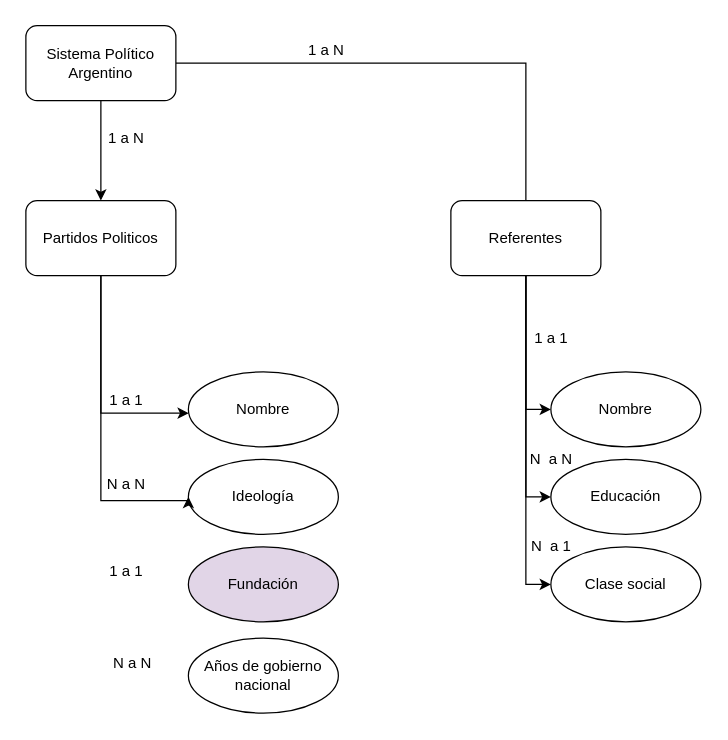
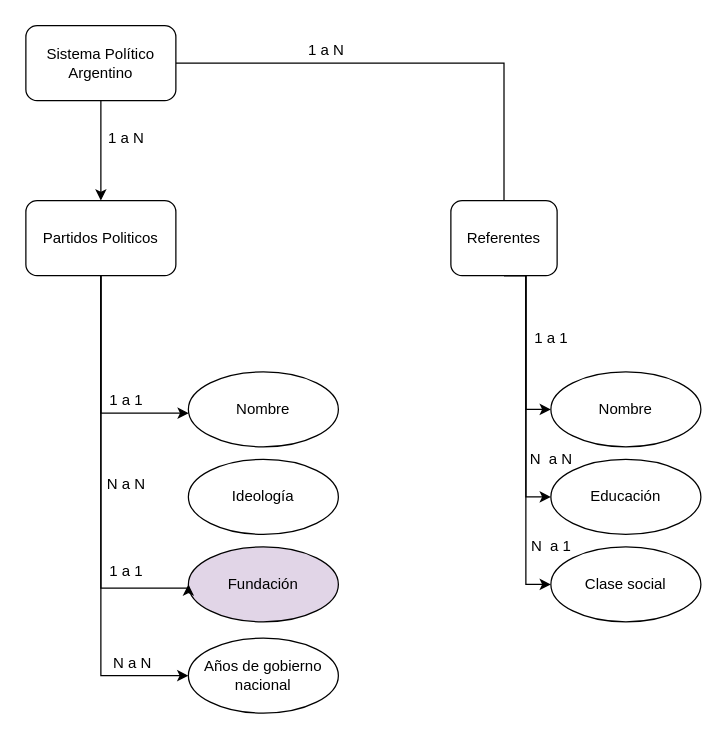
- <mxCell id="8" value="Referentes" style="whiteSpace=wrap;html=1;rounded=1;" vertex="1" parent="1"><mxGeometry x="360" y="160" width="120" height="60" as="geometry" /></mxCell>
+ <mxCell id="8" value="Referentes" style="whiteSpace=wrap;html=1;rounded=1;" vertex="1" parent="1"><mxGeometry x="360" y="160" width="85" height="60" as="geometry" /></mxCell>
- <mxCell id="11" value="" style="edgeStyle=orthogonalEdgeStyle;rounded=0;orthogonalLoop=1;jettySize=auto;html=1;entryX=0;entryY=0.5;entryDx=0;entryDy=0;exitX=0.5;exitY=1;exitDx=0;exitDy=0;" edge="1" parent="1" source="6" target="10"><mxGeometry relative="1" as="geometry"><mxPoint x="90" y="230" as="sourcePoint" /><mxPoint x="160" y="340" as="targetPoint" /><Array as="points"><mxPoint x="80" y="400" /></Array></mxGeometry></mxCell>
+ <mxCell id="13" value="" style="edgeStyle=orthogonalEdgeStyle;rounded=0;orthogonalLoop=1;jettySize=auto;html=1;entryX=0;entryY=0.5;entryDx=0;entryDy=0;" edge="1" parent="1" source="6" target="12"><mxGeometry relative="1" as="geometry"><mxPoint x="270" y="270" as="sourcePoint" /><mxPoint x="160" y="410" as="targetPoint" /><Array as="points"><mxPoint x="80" y="470" /></Array></mxGeometry></mxCell>
+ <mxCell id="15" value="" style="edgeStyle=orthogonalEdgeStyle;rounded=0;orthogonalLoop=1;jettySize=auto;html=1;entryX=0;entryY=0.5;entryDx=0;entryDy=0;exitX=0.5;exitY=1;exitDx=0;exitDy=0;" edge="1" parent="1" source="6" target="14"><mxGeometry relative="1" as="geometry"><mxPoint x="90" y="230" as="sourcePoint" /><mxPoint x="160" y="477" as="targetPoint" /><Array as="points"><mxPoint x="80" y="540" /></Array></mxGeometry></mxCell>
